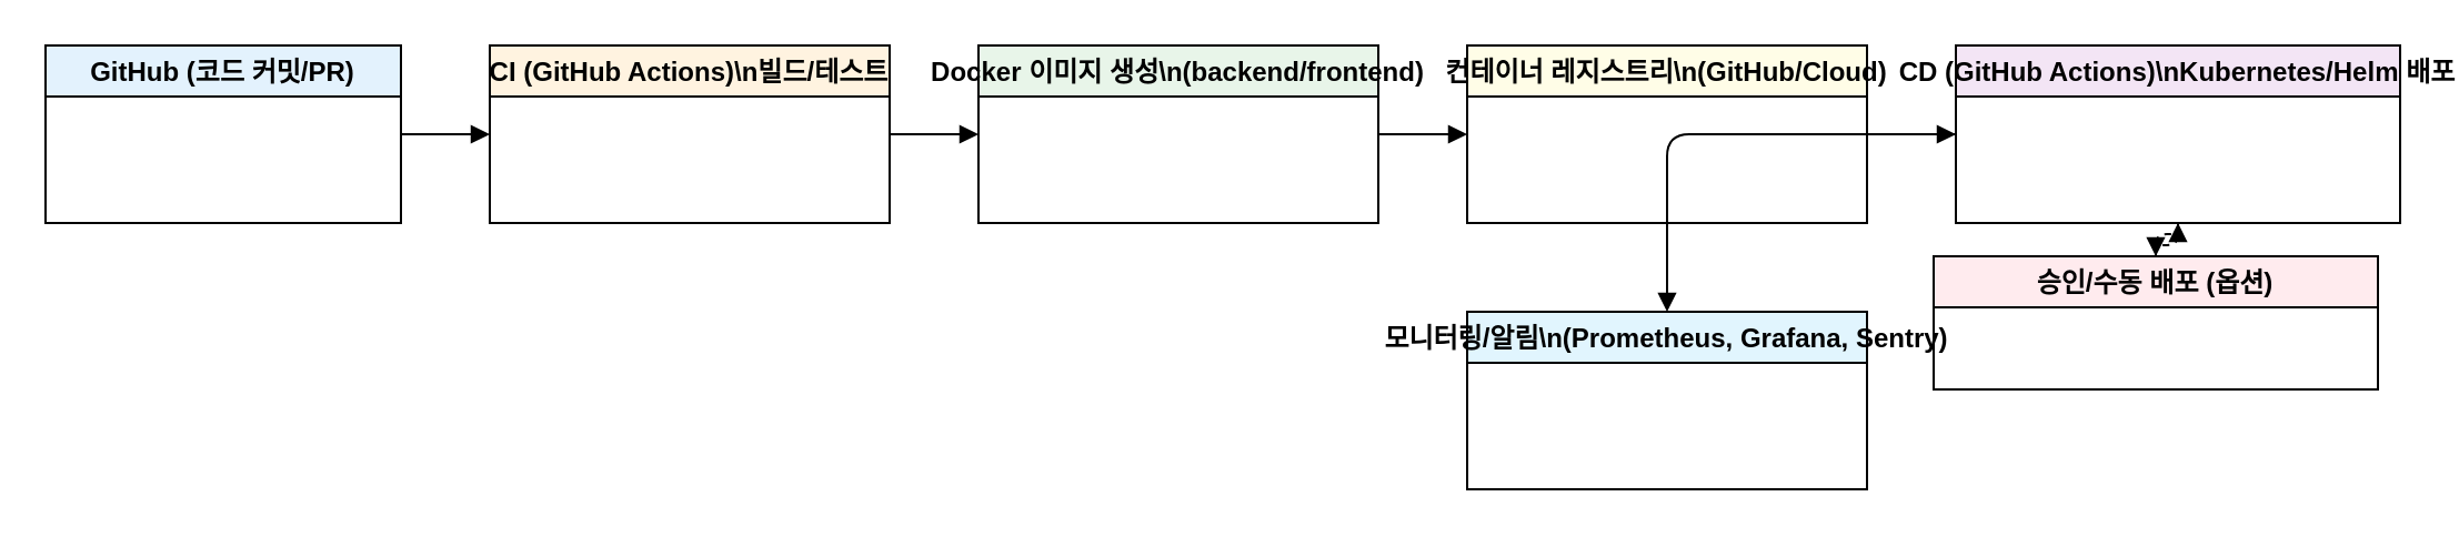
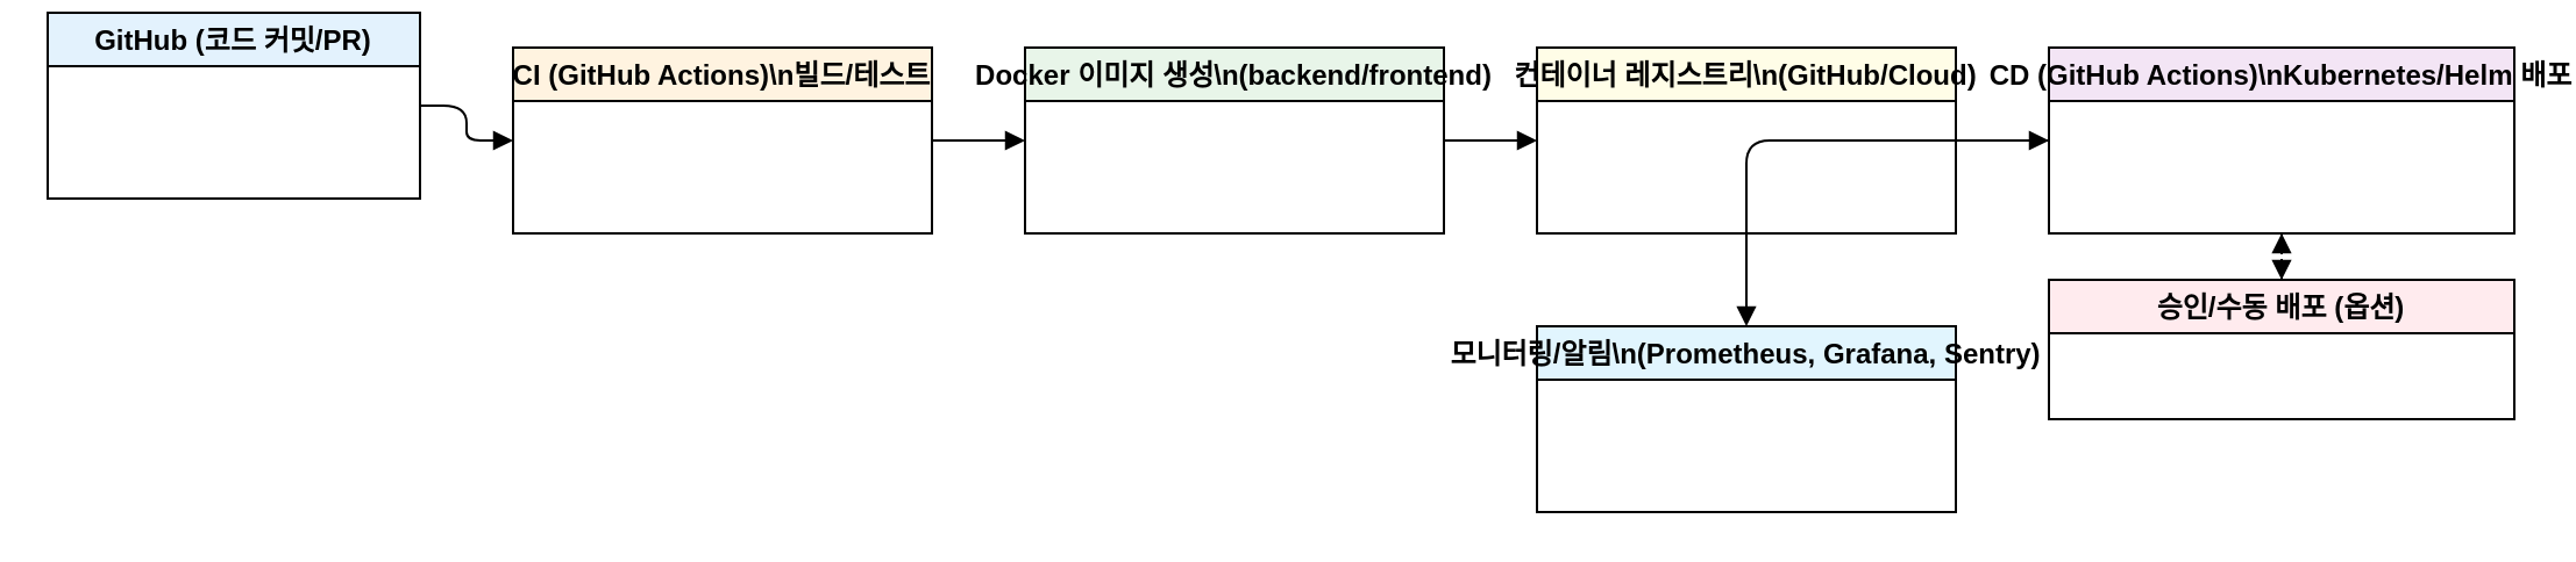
- <mxCell id="2" value="GitHub (코드 커밋/PR)" style="swimlane;fillColor=#E3F2FD;" parent="1" vertex="1"><mxGeometry x="20" y="20" width="160" height="80" as="geometry" /></mxCell>
+ <mxCell id="2" value="GitHub (코드 커밋/PR)" style="swimlane;fillColor=#E3F2FD;" parent="1" vertex="1"><mxGeometry x="20" y="5" width="160" height="80" as="geometry" /></mxCell>
- <mxCell id="7" value="승인/수동 배포 (옵션)" style="swimlane;fillColor=#FFEBEE;" parent="1" vertex="1"><mxGeometry x="870" y="115" width="200" height="60" as="geometry" /></mxCell>
+ <mxCell id="7" value="승인/수동 배포 (옵션)" style="swimlane;fillColor=#FFEBEE;" parent="1" vertex="1"><mxGeometry x="880" y="120" width="200" height="60" as="geometry" /></mxCell>
